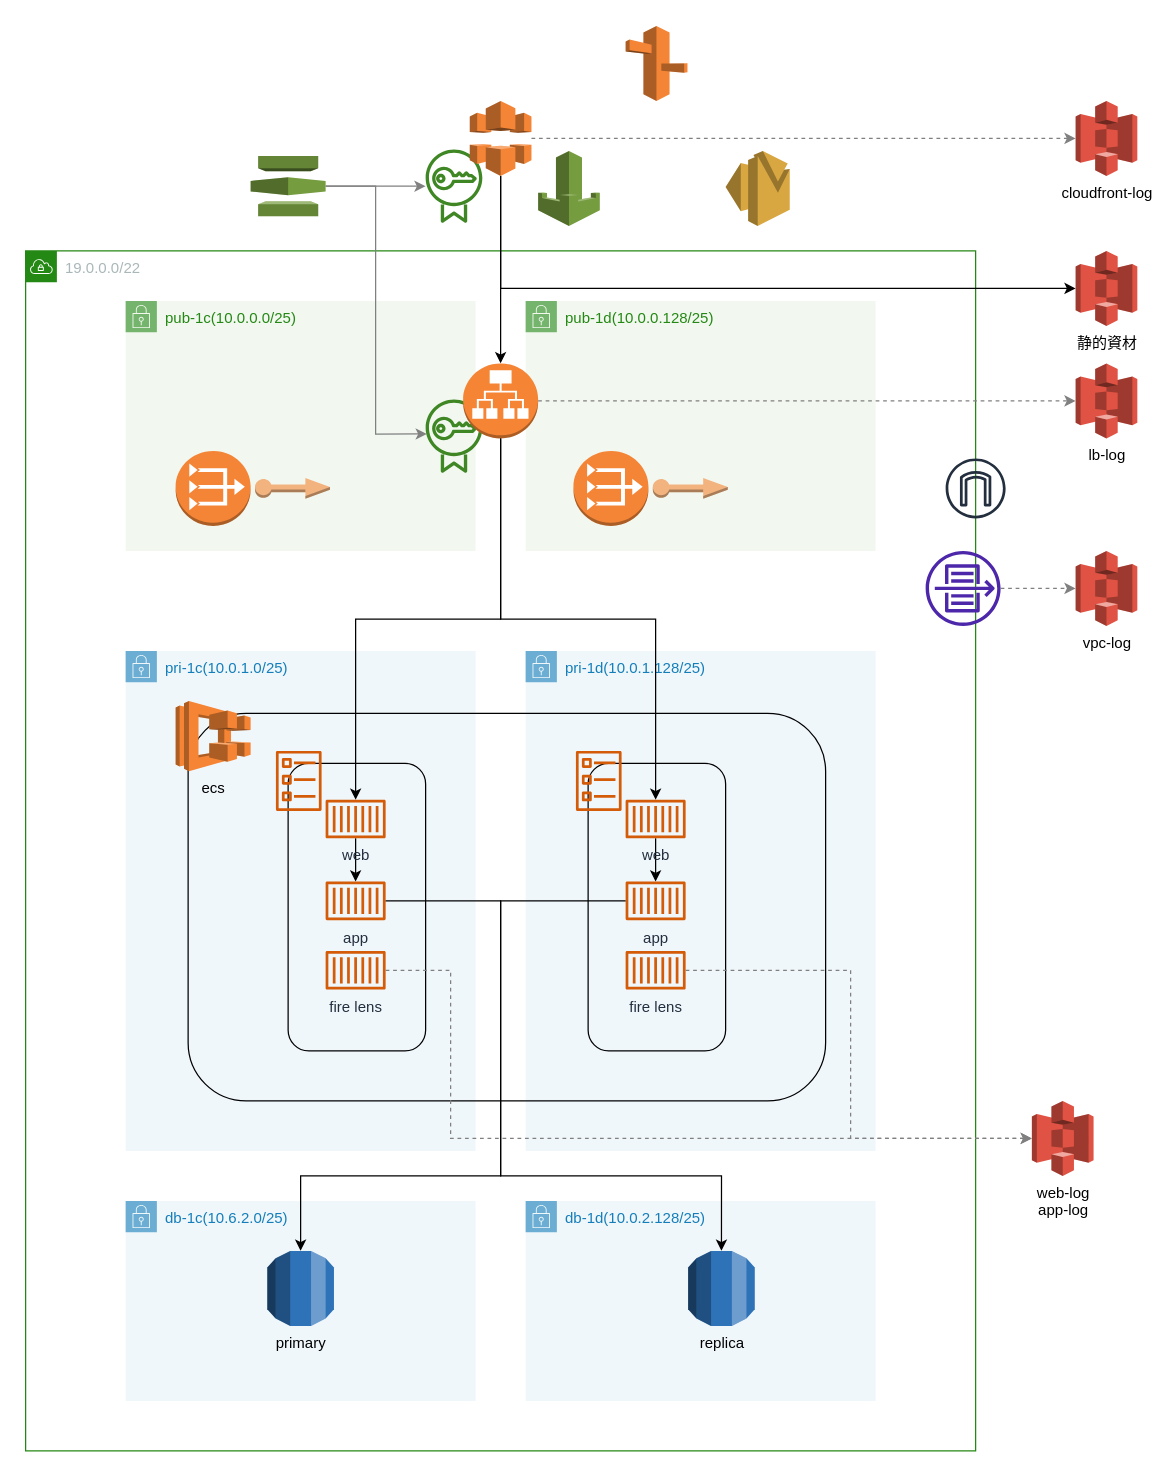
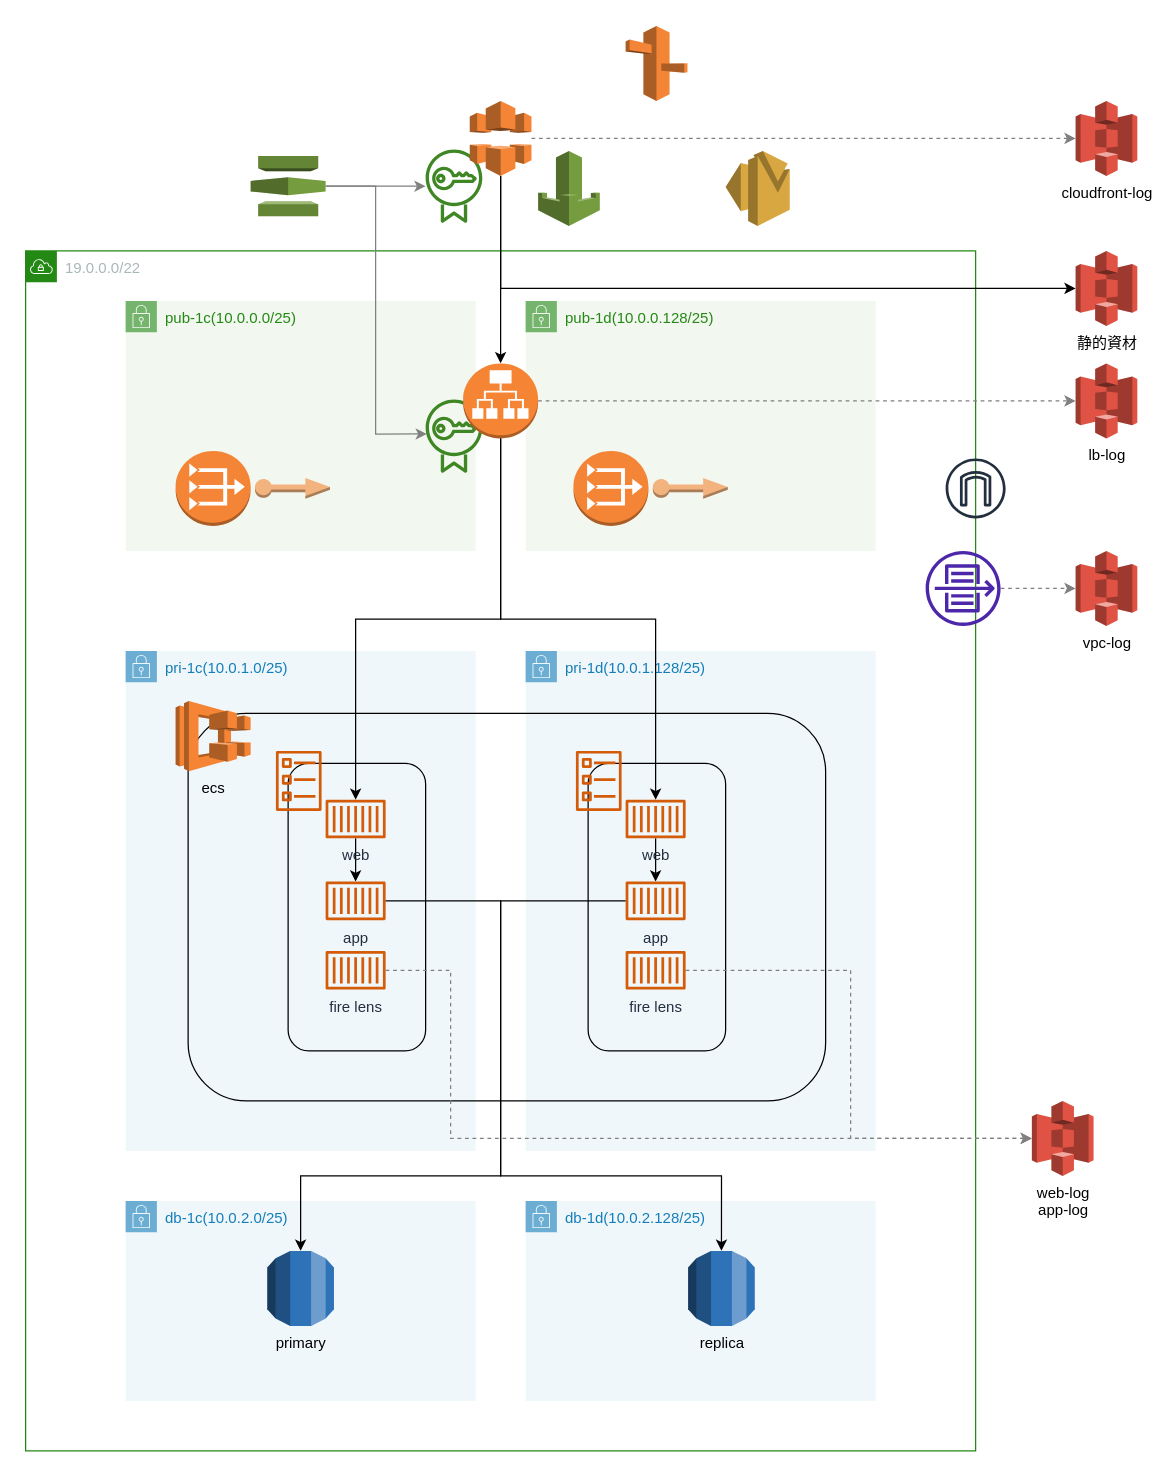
- <mxCell id="43" value="db-1c(10.6.2.0/25)" style="points=[[0,0],[0.25,0],[0.5,0],[0.75,0],[1,0],[1,0.25],[1,0.5],[1,0.75],[1,1],[0.75,1],[0.5,1],[0.25,1],[0,1],[0,0.75],[0,0.5],[0,0.25]];outlineConnect=0;gradientColor=none;html=1;whiteSpace=wrap;fontSize=12;fontStyle=0;container=1;pointerEvents=0;collapsible=0;recursiveResize=0;shape=mxgraph.aws4.group;grIcon=mxgraph.aws4.group_security_group;grStroke=0;strokeColor=#147EBA;fillColor=#E6F2F8;verticalAlign=top;align=left;spacingLeft=30;fontColor=#147EBA;dashed=0;opacity=60;" parent="1" vertex="1"><mxGeometry x="100" y="960" width="280" height="160" as="geometry" /></mxCell>
+ <mxCell id="43" value="db-1c(10.0.2.0/25)" style="points=[[0,0],[0.25,0],[0.5,0],[0.75,0],[1,0],[1,0.25],[1,0.5],[1,0.75],[1,1],[0.75,1],[0.5,1],[0.25,1],[0,1],[0,0.75],[0,0.5],[0,0.25]];outlineConnect=0;gradientColor=none;html=1;whiteSpace=wrap;fontSize=12;fontStyle=0;container=1;pointerEvents=0;collapsible=0;recursiveResize=0;shape=mxgraph.aws4.group;grIcon=mxgraph.aws4.group_security_group;grStroke=0;strokeColor=#147EBA;fillColor=#E6F2F8;verticalAlign=top;align=left;spacingLeft=30;fontColor=#147EBA;dashed=0;opacity=60;" parent="1" vertex="1"><mxGeometry x="100" y="960" width="280" height="160" as="geometry" /></mxCell>
